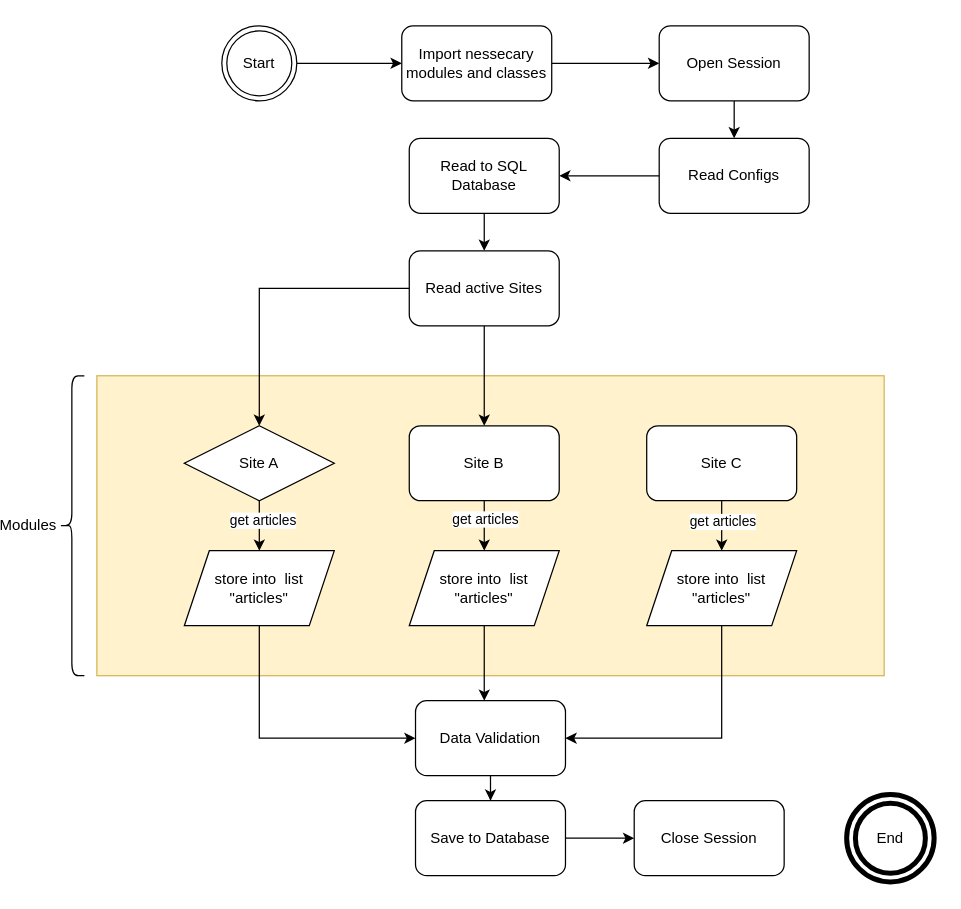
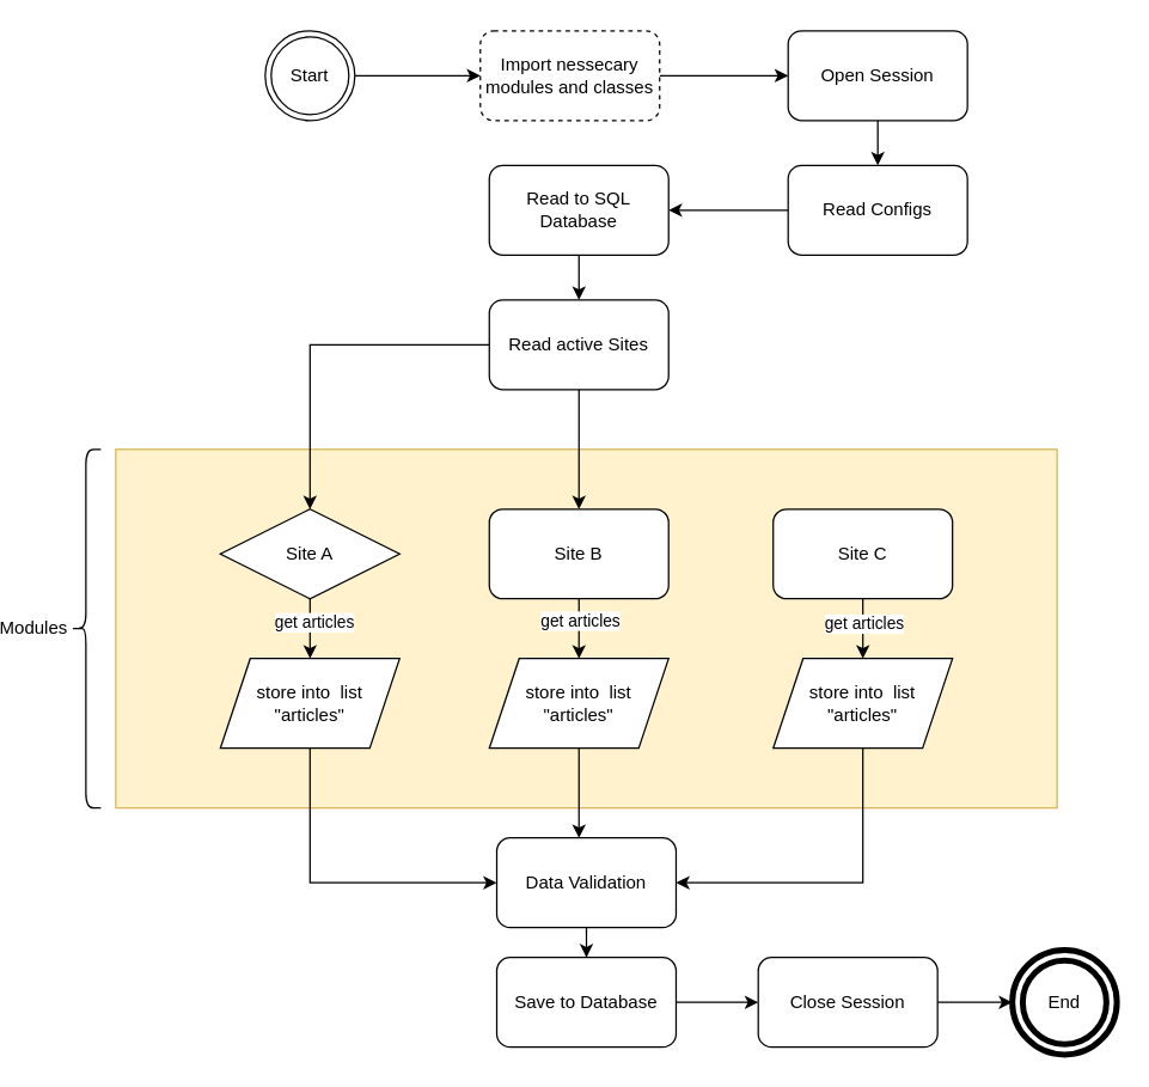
- <mxCell id="30" value="Import nessecary modules and classes" style="rounded=1;whiteSpace=wrap;html=1;" parent="1" vertex="1"><mxGeometry x="294" y="20" width="120" height="60" as="geometry" /></mxCell>
+ <mxCell id="30" value="Import nessecary modules and classes" style="rounded=1;whiteSpace=wrap;html=1;dashed=1;" parent="1" vertex="1"><mxGeometry x="294" y="20" width="120" height="60" as="geometry" /></mxCell>
+ <mxCell id="25" style="edgeStyle=orthogonalEdgeStyle;rounded=0;orthogonalLoop=1;jettySize=auto;html=1;" parent="1" source="26" target="38" edge="1"><mxGeometry relative="1" as="geometry" /></mxCell>
